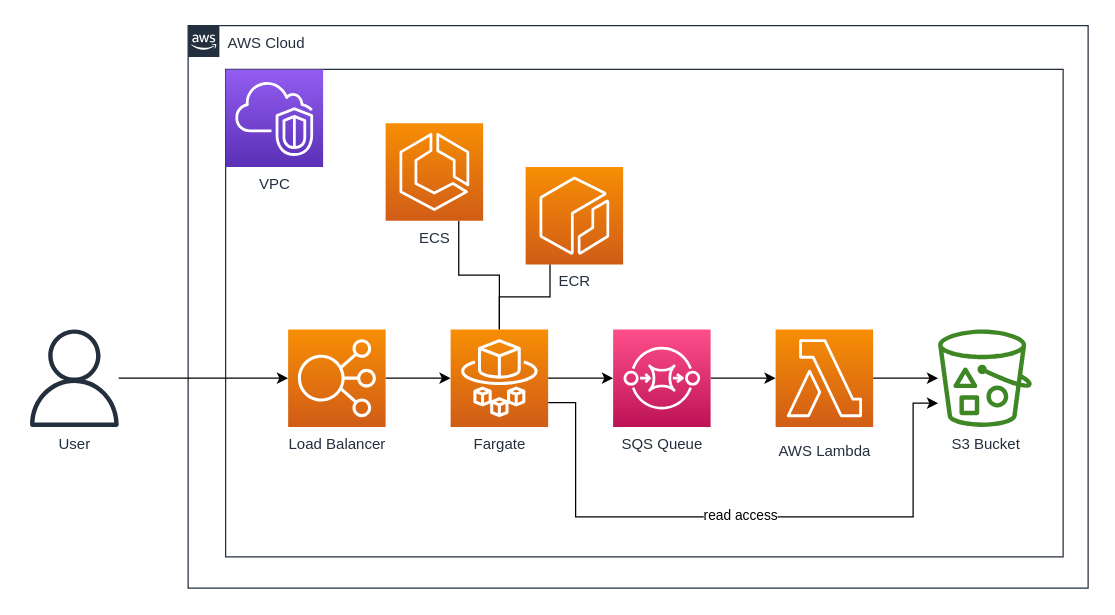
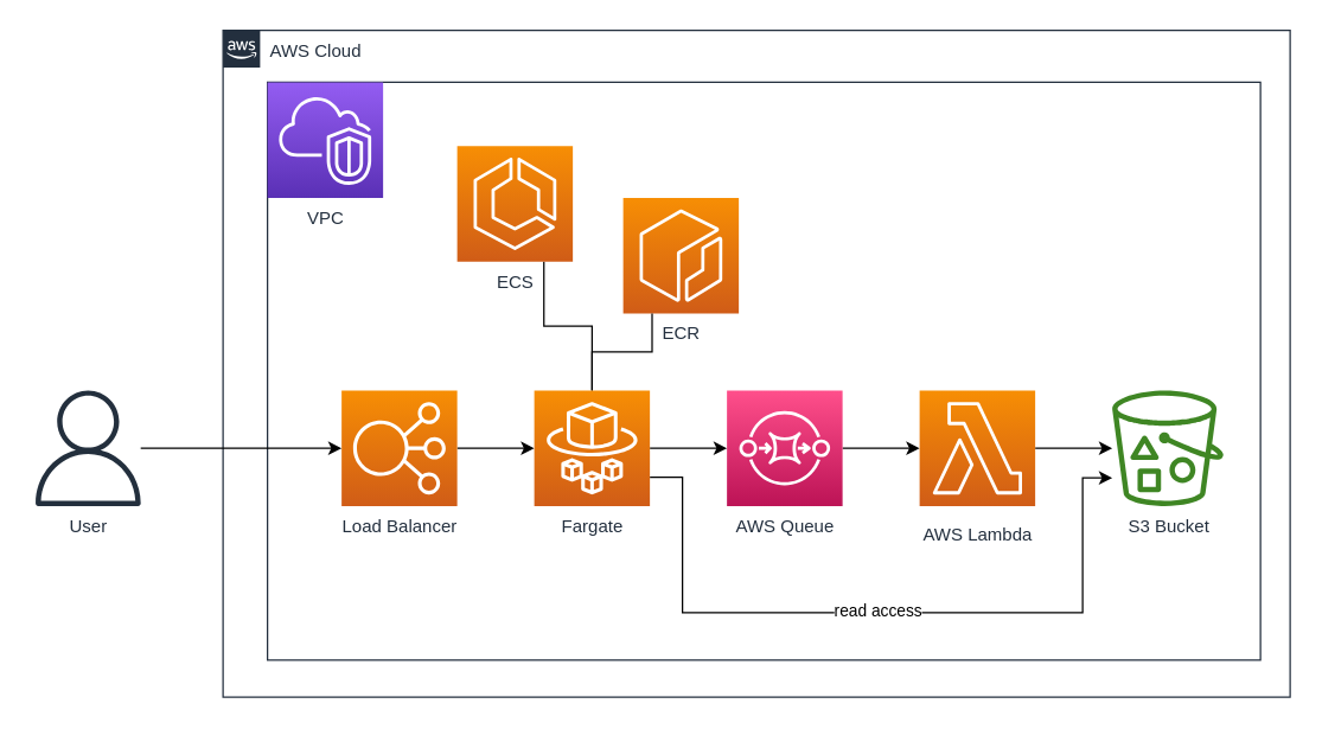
- <mxCell id="8" value="SQS Queue" style="sketch=0;points=[[0,0,0],[0.25,0,0],[0.5,0,0],[0.75,0,0],[1,0,0],[0,1,0],[0.25,1,0],[0.5,1,0],[0.75,1,0],[1,1,0],[0,0.25,0],[0,0.5,0],[0,0.75,0],[1,0.25,0],[1,0.5,0],[1,0.75,0]];outlineConnect=0;fontColor=#232F3E;gradientColor=#FF4F8B;gradientDirection=north;fillColor=#BC1356;strokeColor=#ffffff;dashed=0;verticalLabelPosition=bottom;verticalAlign=top;align=center;html=1;fontSize=12;fontStyle=0;aspect=fixed;shape=mxgraph.aws4.resourceIcon;resIcon=mxgraph.aws4.sqs;" vertex="1" parent="3"><mxGeometry x="310" y="208" width="78" height="78" as="geometry" /></mxCell>
+ <mxCell id="8" value="AWS Queue" style="sketch=0;points=[[0,0,0],[0.25,0,0],[0.5,0,0],[0.75,0,0],[1,0,0],[0,1,0],[0.25,1,0],[0.5,1,0],[0.75,1,0],[1,1,0],[0,0.25,0],[0,0.5,0],[0,0.75,0],[1,0.25,0],[1,0.5,0],[1,0.75,0]];outlineConnect=0;fontColor=#232F3E;gradientColor=#FF4F8B;gradientDirection=north;fillColor=#BC1356;strokeColor=#ffffff;dashed=0;verticalLabelPosition=bottom;verticalAlign=top;align=center;html=1;fontSize=12;fontStyle=0;aspect=fixed;shape=mxgraph.aws4.resourceIcon;resIcon=mxgraph.aws4.sqs;" vertex="1" parent="3"><mxGeometry x="310" y="208" width="78" height="78" as="geometry" /></mxCell>
